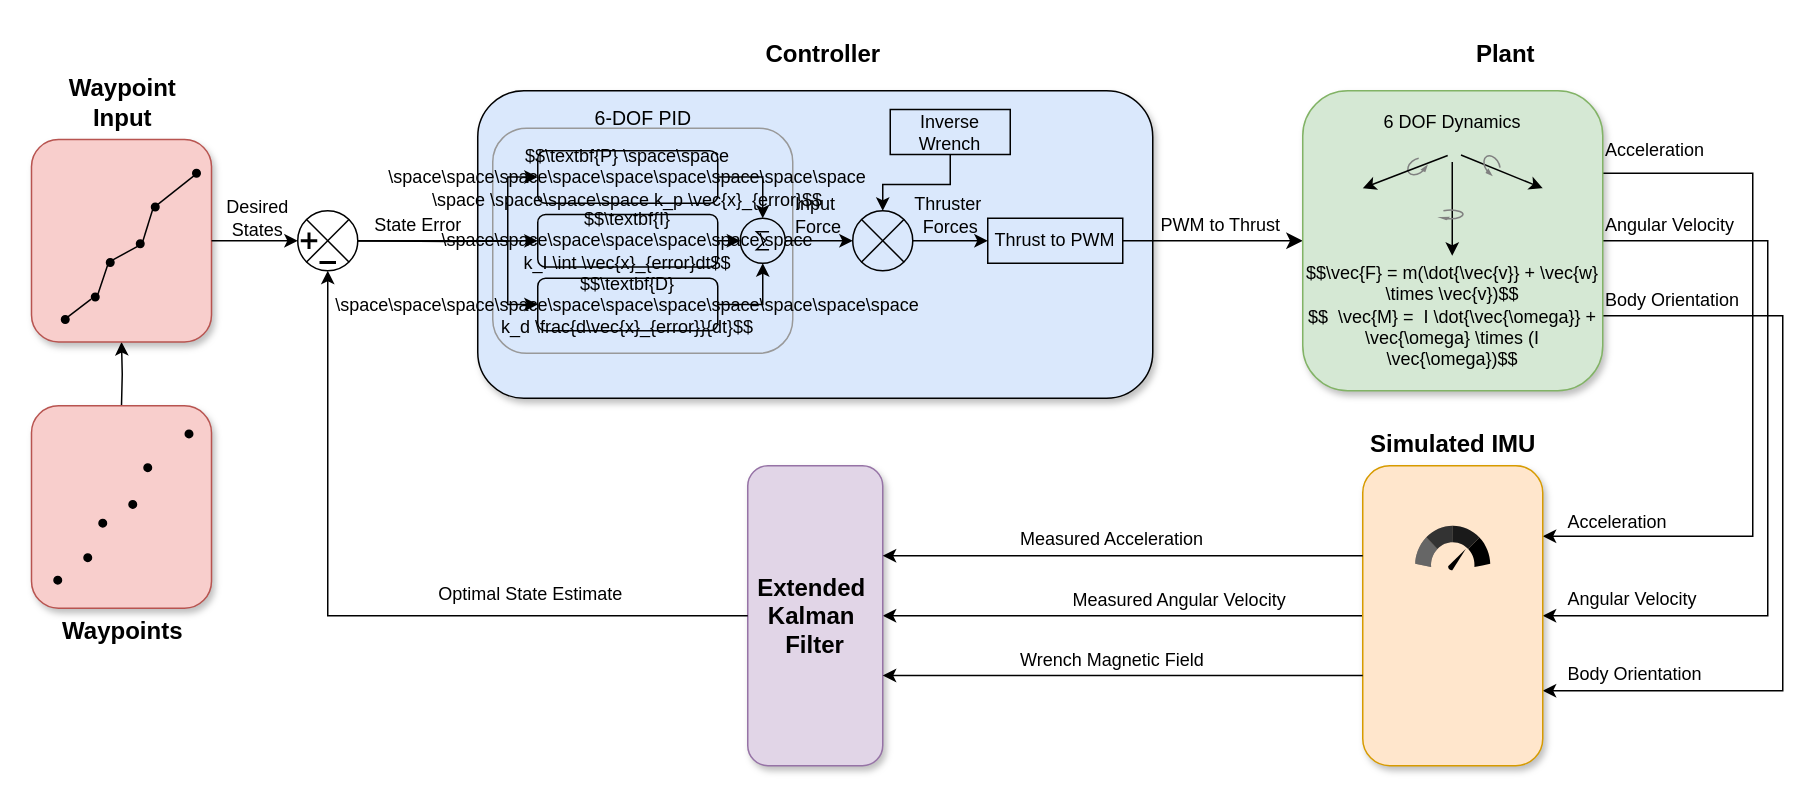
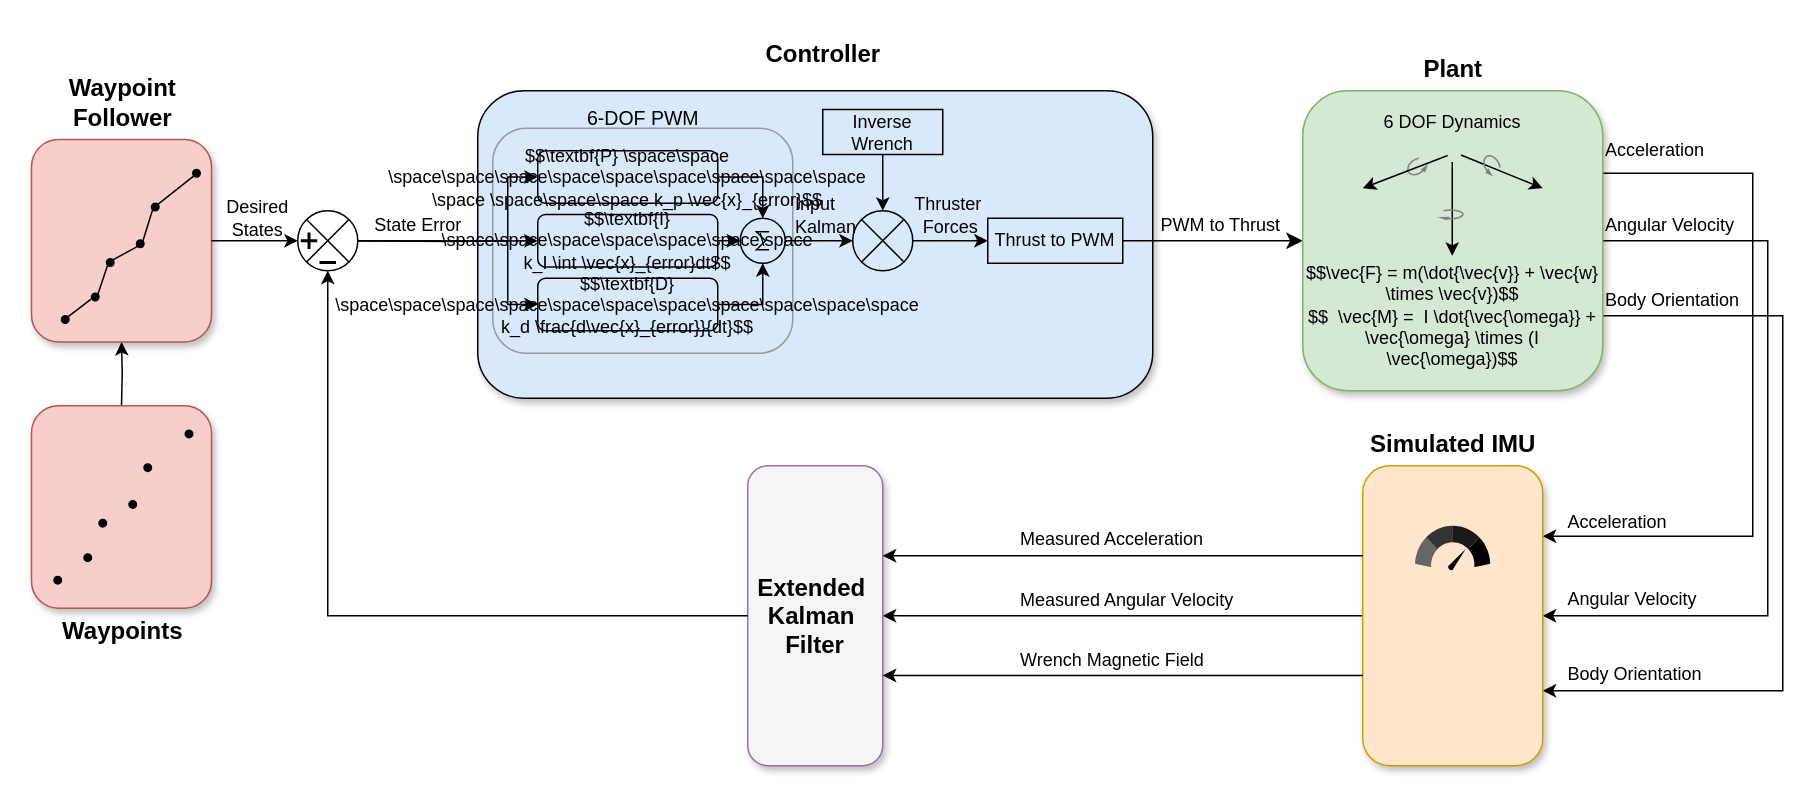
- <mxCell id="20" value="Plant" style="text;html=1;align=center;verticalAlign=middle;resizable=0;points=[];autosize=1;strokeColor=none;fillColor=none;fontSize=16;fontStyle=1" parent="1" vertex="1"><mxGeometry x="973" y="20" width="60" height="30" as="geometry" /></mxCell>
+ <mxCell id="20" value="Plant" style="text;html=1;align=center;verticalAlign=middle;resizable=0;points=[];autosize=1;strokeColor=none;fillColor=none;fontSize=16;fontStyle=1" parent="1" vertex="1"><mxGeometry x="938" y="30" width="60" height="30" as="geometry" /></mxCell>
- <mxCell id="76" value="Waypoint&lt;div&gt;Input&lt;/div&gt;" style="text;html=1;align=center;verticalAlign=middle;resizable=0;points=[];autosize=1;strokeColor=none;fillColor=none;fontSize=16;fontStyle=1" parent="1" vertex="1"><mxGeometry x="35.5" y="42.5" width="90" height="50" as="geometry" /></mxCell>
+ <mxCell id="76" value="Waypoint&lt;div&gt;Follower&lt;/div&gt;" style="text;html=1;align=center;verticalAlign=middle;resizable=0;points=[];autosize=1;strokeColor=none;fillColor=none;fontSize=16;fontStyle=1" parent="1" vertex="1"><mxGeometry x="35.5" y="42.5" width="90" height="50" as="geometry" /></mxCell>
- <mxCell id="47" value="6-DOF PID" style="text;html=1;align=center;verticalAlign=middle;resizable=0;points=[];autosize=1;strokeColor=none;fillColor=none;fontSize=13;fontStyle=0" parent="1" vertex="1"><mxGeometry x="383" y="62.5" width="90" height="30" as="geometry" /></mxCell>
+ <mxCell id="47" value="6-DOF PWM" style="text;html=1;align=center;verticalAlign=middle;resizable=0;points=[];autosize=1;strokeColor=none;fillColor=none;fontSize=13;fontStyle=0" parent="1" vertex="1"><mxGeometry x="383" y="62.5" width="90" height="30" as="geometry" /></mxCell>
- <mxCell id="4" value="Inverse Wrench" style="rounded=0;whiteSpace=wrap;html=1;fillColor=none;strokeColor=light-dark(#000000,#000000);" parent="1" vertex="1"><mxGeometry x="593" y="72.5" width="80" height="30" as="geometry" /></mxCell>
+ <mxCell id="4" value="Inverse Wrench" style="rounded=0;whiteSpace=wrap;html=1;fillColor=none;strokeColor=light-dark(#000000,#000000);" parent="1" vertex="1"><mxGeometry y="72.5" width="80" height="30" as="geometry" x="548" /></mxCell>
- <mxCell id="64" value="Input&lt;div&gt;Force&lt;/div&gt;" style="text;html=1;align=left;verticalAlign=middle;resizable=0;points=[];autosize=1;strokeColor=none;fillColor=none;" parent="1" vertex="1"><mxGeometry x="528" y="122.5" width="50" height="40" as="geometry" /></mxCell>
+ <mxCell id="64" value="Input&lt;div&gt;Kalman&lt;/div&gt;" style="text;html=1;align=left;verticalAlign=middle;resizable=0;points=[];autosize=1;strokeColor=none;fillColor=none;" parent="1" vertex="1"><mxGeometry x="528" y="122.5" width="50" height="40" as="geometry" /></mxCell>
- <mxCell id="62" value="Optimal State Estimate" style="text;html=1;align=center;verticalAlign=middle;resizable=0;points=[];autosize=1;strokeColor=none;fillColor=none;" parent="1" vertex="1"><mxGeometry x="278" y="380.75" width="150" height="30" as="geometry" /></mxCell>
- <mxCell id="33" value="Measured Angular Velocity" style="text;html=1;align=left;verticalAlign=middle;resizable=0;points=[];autosize=1;strokeColor=none;fillColor=none;" parent="1" vertex="1"><mxGeometry x="713" y="385" width="170" height="30" as="geometry" /></mxCell>
+ <mxCell id="33" value="Measured Angular Velocity" style="text;html=1;align=left;verticalAlign=middle;resizable=0;points=[];autosize=1;strokeColor=none;fillColor=none;" parent="1" vertex="1"><mxGeometry x="678" y="385" width="170" height="30" as="geometry" /></mxCell>
- <mxCell id="24" value="&lt;font style=&quot;font-size: 16px;&quot;&gt;&lt;b&gt;Extended&amp;nbsp;&lt;/b&gt;&lt;/font&gt;&lt;div&gt;&lt;font style=&quot;font-size: 16px;&quot;&gt;&lt;b&gt;Kalman&amp;nbsp;&lt;/b&gt;&lt;/font&gt;&lt;/div&gt;&lt;div&gt;&lt;font style=&quot;font-size: 16px;&quot;&gt;&lt;b&gt;Filter&lt;/b&gt;&lt;/font&gt;&lt;/div&gt;" style="rounded=1;whiteSpace=wrap;html=1;fillColor=#e1d5e7;strokeColor=#9673a6;shadow=1;" parent="1" vertex="1"><mxGeometry x="498" y="310" width="90" height="200" as="geometry" /></mxCell>
+ <mxCell id="24" value="&lt;font style=&quot;font-size: 16px;&quot;&gt;&lt;b&gt;Extended&amp;nbsp;&lt;/b&gt;&lt;/font&gt;&lt;div&gt;&lt;font style=&quot;font-size: 16px;&quot;&gt;&lt;b&gt;Kalman&amp;nbsp;&lt;/b&gt;&lt;/font&gt;&lt;/div&gt;&lt;div&gt;&lt;font style=&quot;font-size: 16px;&quot;&gt;&lt;b&gt;Filter&lt;/b&gt;&lt;/font&gt;&lt;/div&gt;" style="rounded=1;whiteSpace=wrap;html=1;fillColor=#f5f5f5;strokeColor=#9673a6;shadow=1;" parent="1" vertex="1"><mxGeometry x="498" y="310" width="90" height="200" as="geometry" /></mxCell>
